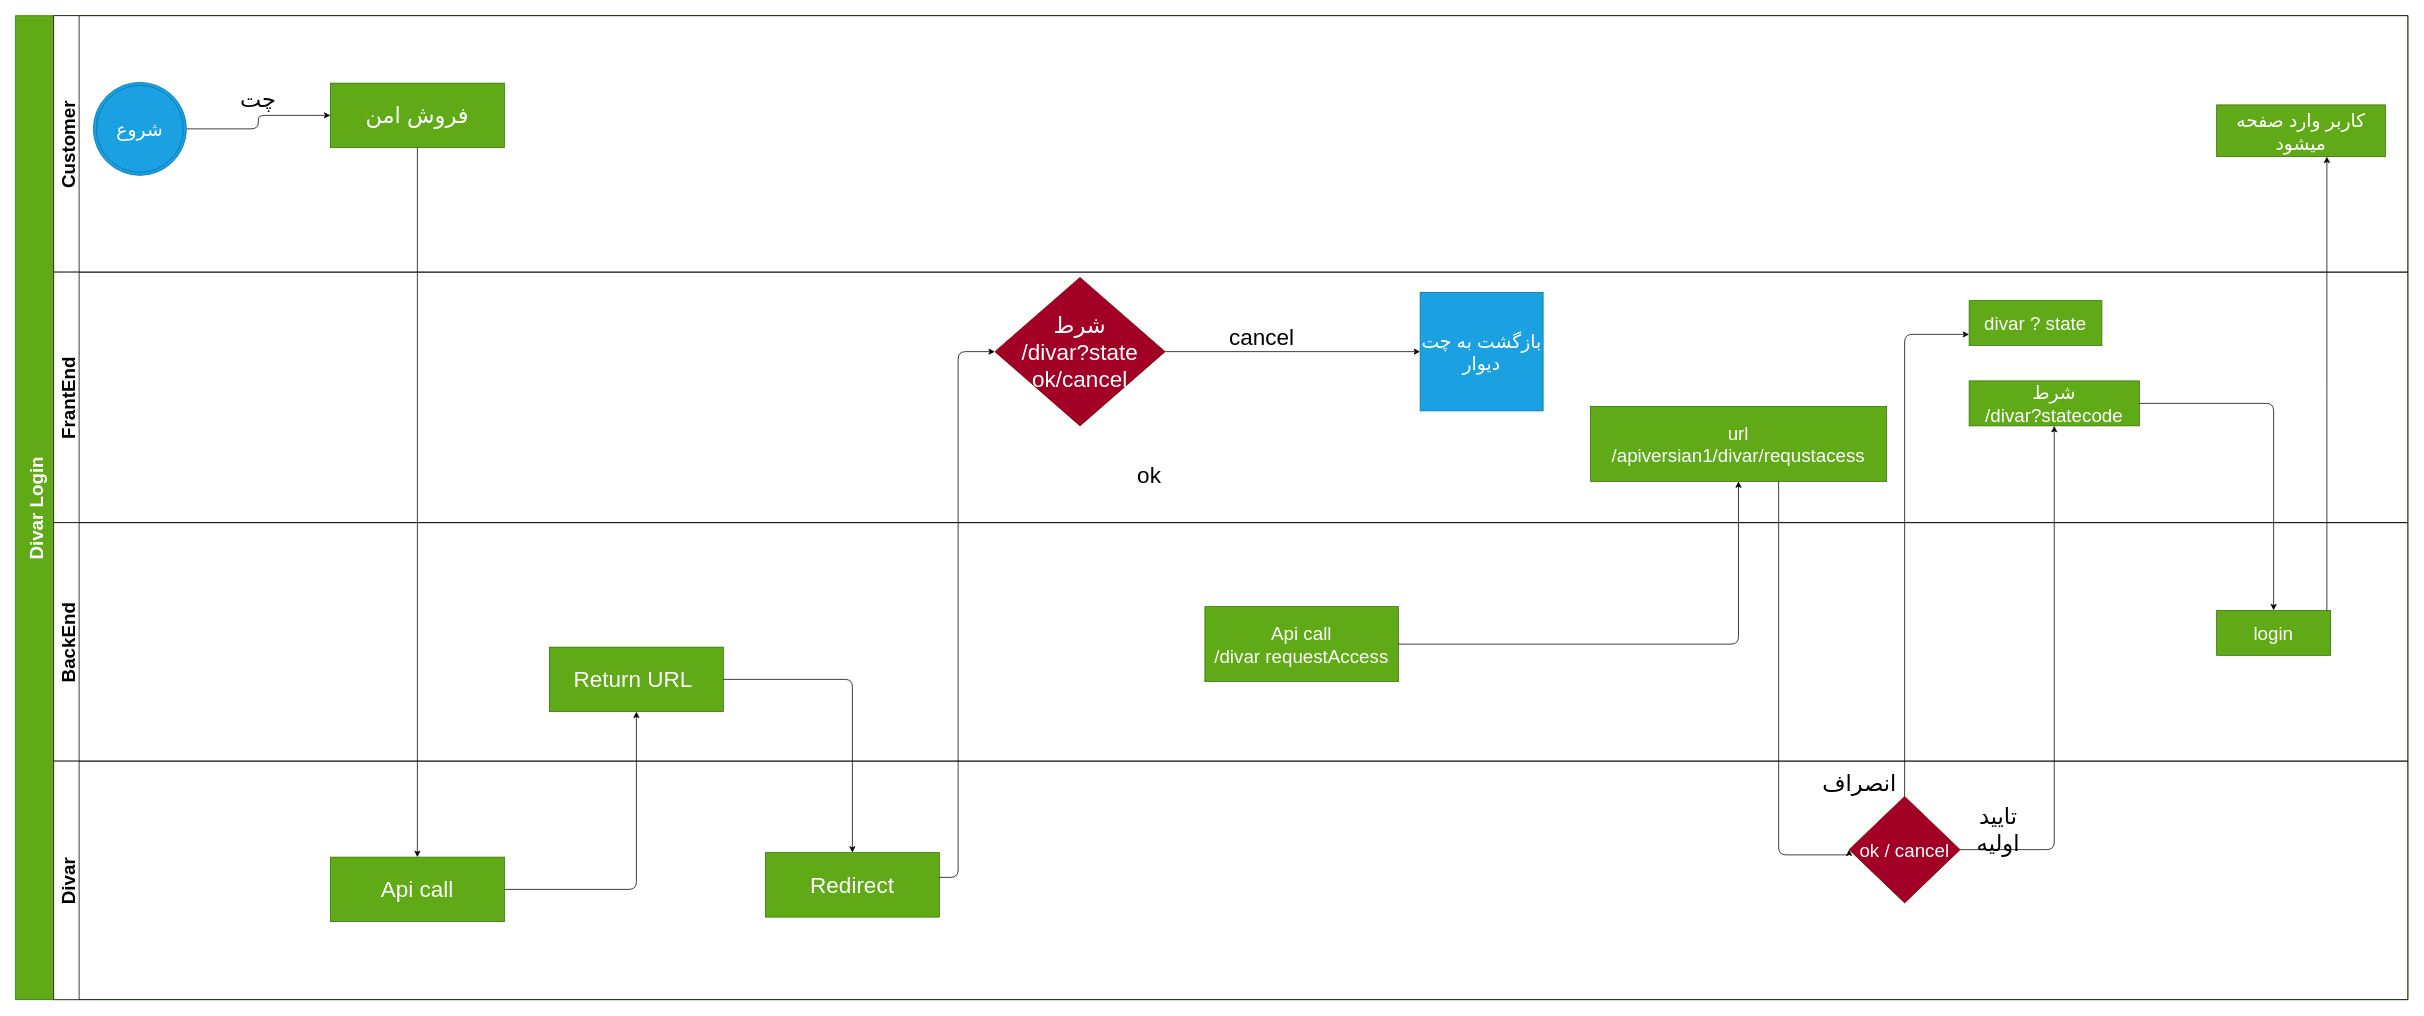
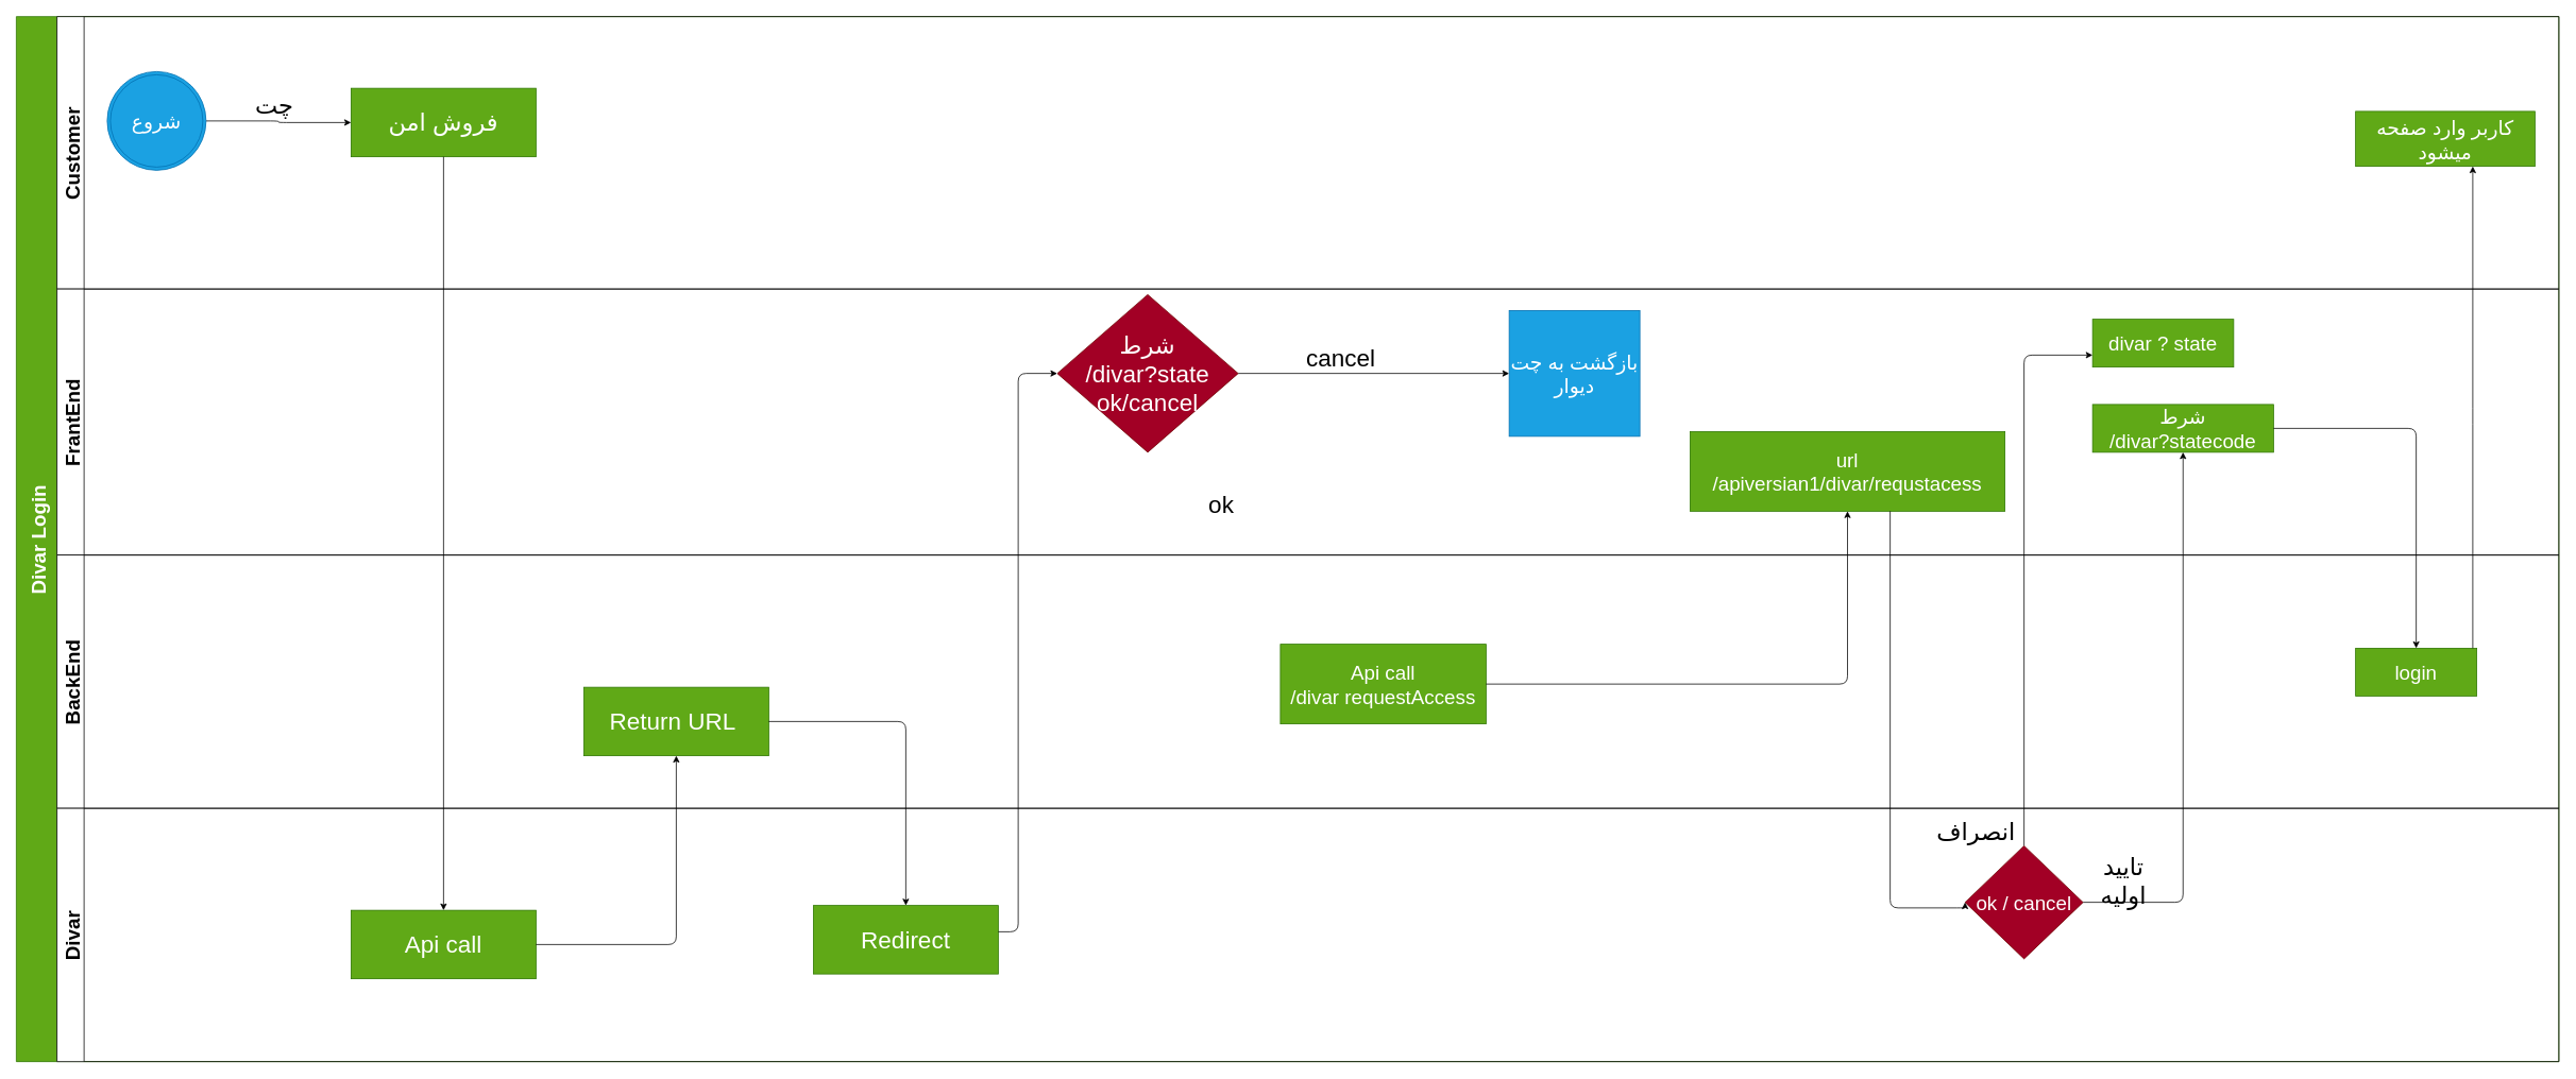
- <mxCell id="5" value="&lt;font style=&quot;font-size: 25px;&quot;&gt;شروع&lt;/font&gt;" style="ellipse;shape=doubleEllipse;whiteSpace=wrap;html=1;aspect=fixed;fontSize=25;startSize=20;fillColor=#1ba1e2;fontColor=#ffffff;strokeColor=#006EAF;" parent="3" vertex="1"><mxGeometry x="53" y="89" width="124" height="124" as="geometry" /></mxCell>
+ <mxCell id="5" value="&lt;font style=&quot;font-size: 25px;&quot;&gt;شروع&lt;/font&gt;" style="ellipse;shape=doubleEllipse;whiteSpace=wrap;html=1;aspect=fixed;fontSize=25;startSize=20;fillColor=#1ba1e2;fontColor=#ffffff;strokeColor=#006EAF;" parent="3" vertex="1"><mxGeometry x="63" y="69" width="124" height="124" as="geometry" /></mxCell>
